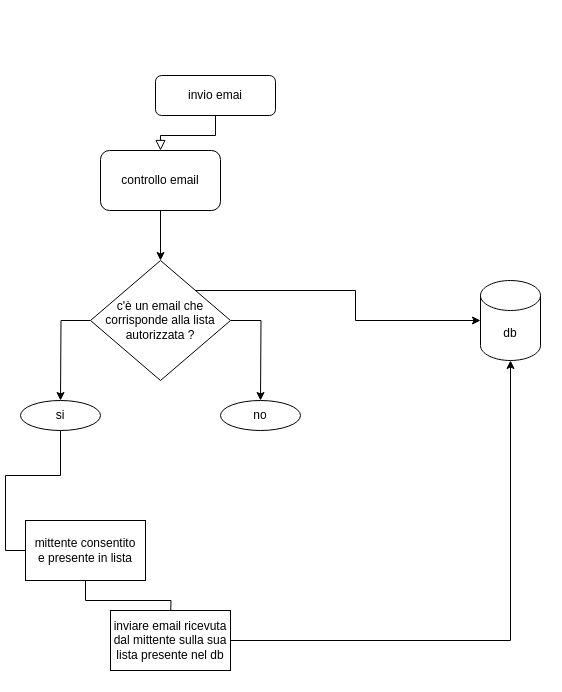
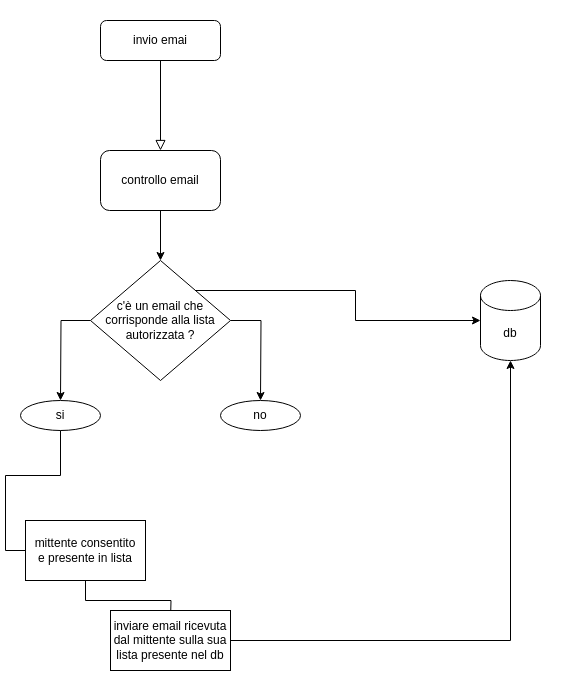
- <mxCell id="3" value="invio emai" style="rounded=1;whiteSpace=wrap;html=1;fontSize=12;glass=0;strokeWidth=1;shadow=0;" parent="1" vertex="1"><mxGeometry x="155" y="75" width="120" height="40" as="geometry" /></mxCell>
+ <mxCell id="3" value="invio emai" style="rounded=1;whiteSpace=wrap;html=1;fontSize=12;glass=0;strokeWidth=1;shadow=0;" parent="1" vertex="1"><mxGeometry x="100" y="20" width="120" height="40" as="geometry" /></mxCell>
